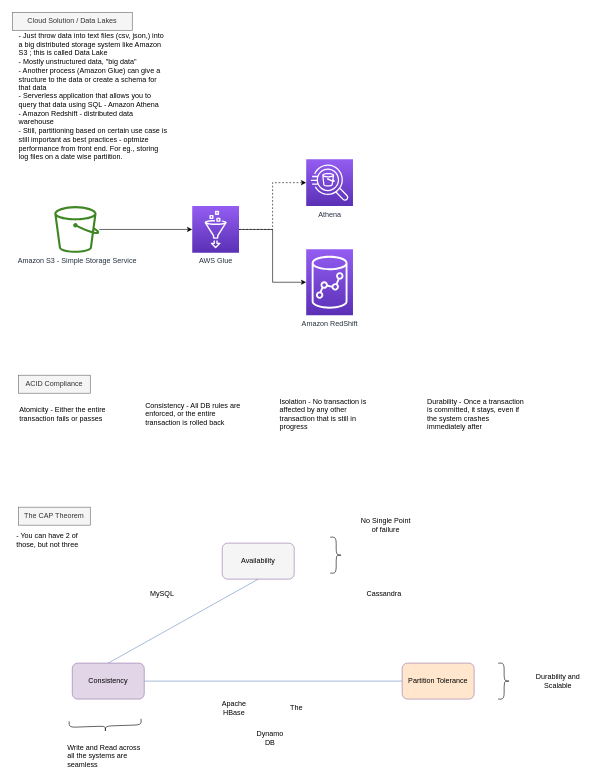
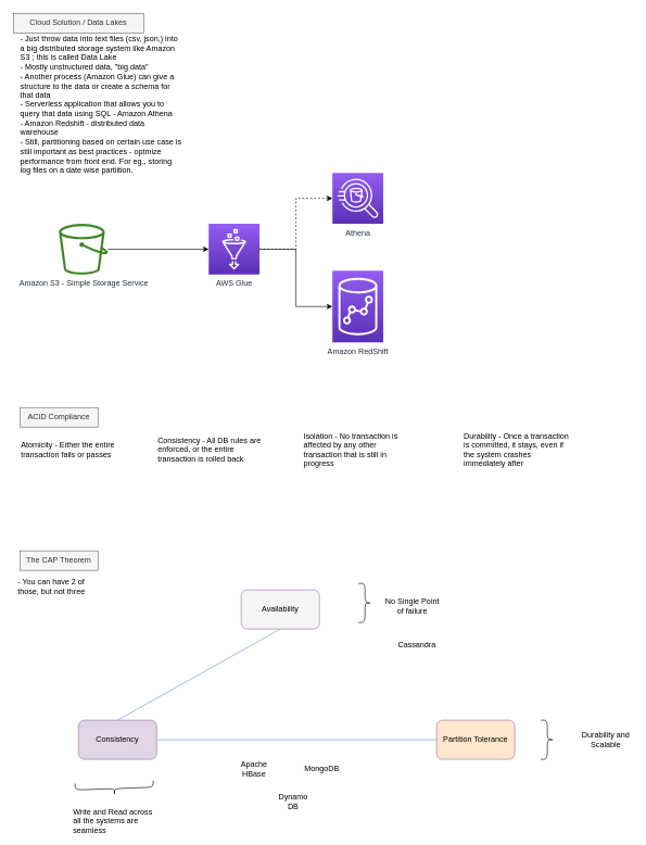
- <mxCell id="33" value="No Single Point of failure" style="text;strokeColor=none;align=center;fillColor=none;html=1;verticalAlign=middle;whiteSpace=wrap;rounded=0;" vertex="1" parent="1"><mxGeometry x="598" y="860" width="90" height="30" as="geometry" /></mxCell>
+ <mxCell id="33" value="No Single Point of failure" style="text;strokeColor=none;align=center;fillColor=none;html=1;verticalAlign=middle;whiteSpace=wrap;rounded=0;" vertex="1" parent="1"><mxGeometry x="588" y="915" width="90" height="30" as="geometry" /></mxCell>
- <mxCell id="22" value="MySQL" style="text;strokeColor=none;align=center;fillColor=none;html=1;verticalAlign=middle;whiteSpace=wrap;rounded=0;" vertex="1" parent="1"><mxGeometry x="240" y="975" width="60" height="30" as="geometry" /></mxCell>
- <mxCell id="25" value="The" style="text;strokeColor=none;align=center;fillColor=none;html=1;verticalAlign=middle;whiteSpace=wrap;rounded=0;" vertex="1" parent="1"><mxGeometry x="464" y="1165" width="60" height="30" as="geometry" /></mxCell>
+ <mxCell id="25" value="MongoDB" style="text;strokeColor=none;align=center;fillColor=none;html=1;verticalAlign=middle;whiteSpace=wrap;rounded=0;" vertex="1" parent="1"><mxGeometry x="464" y="1165" width="60" height="30" as="geometry" /></mxCell>
